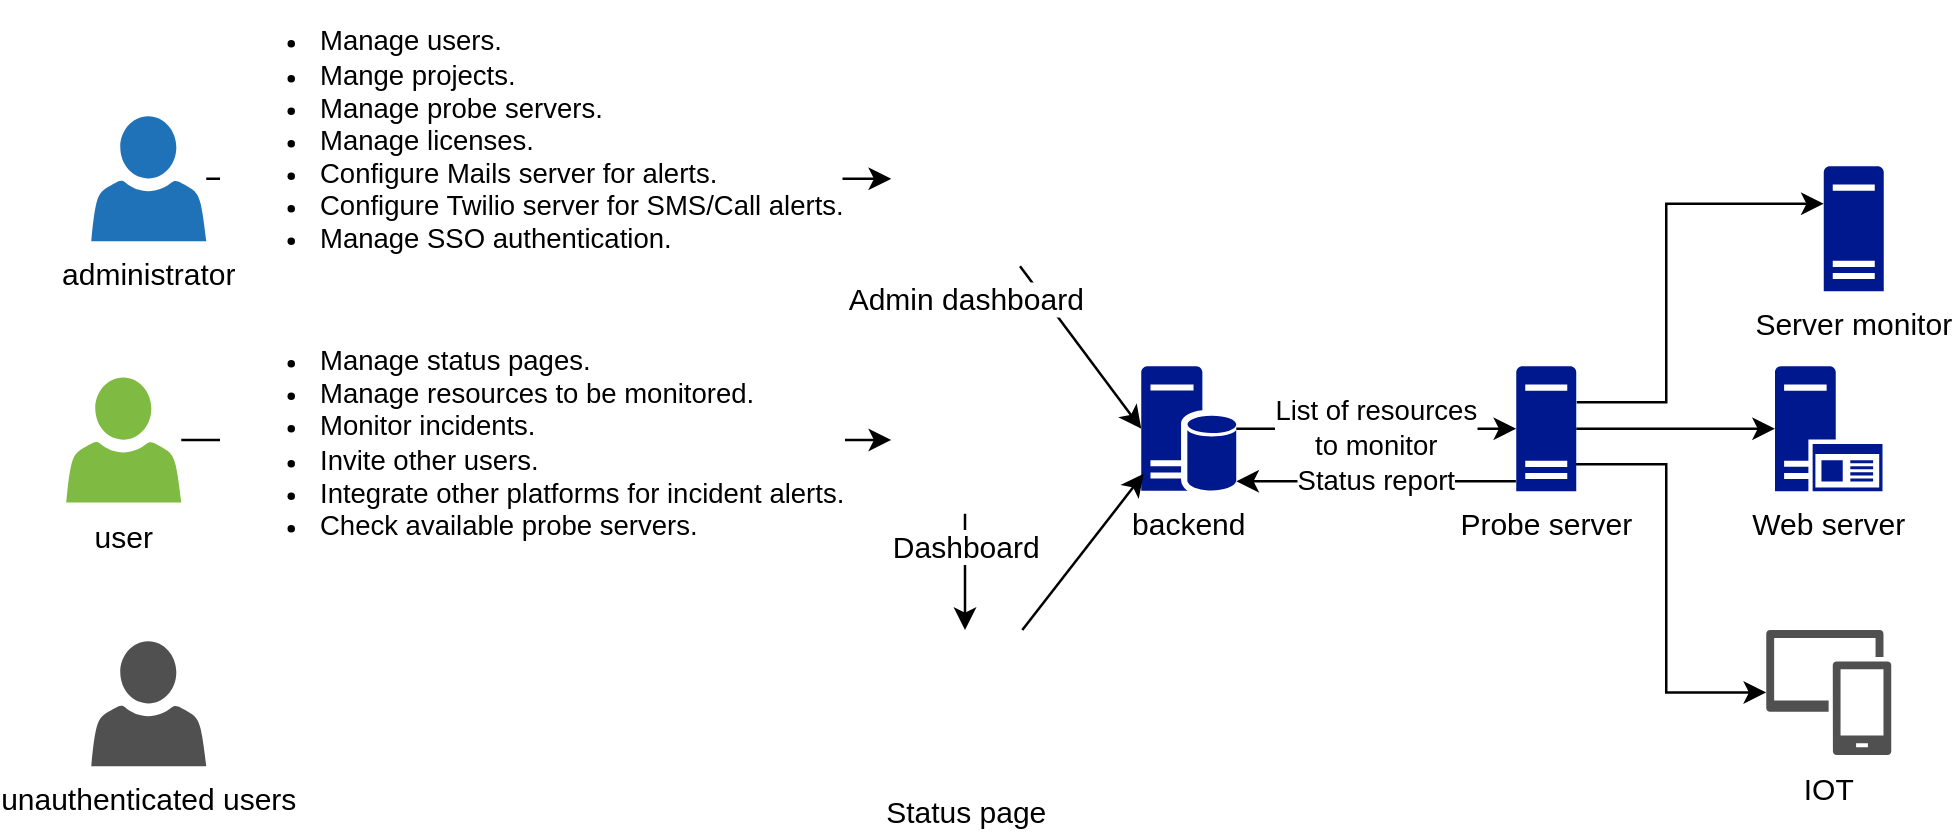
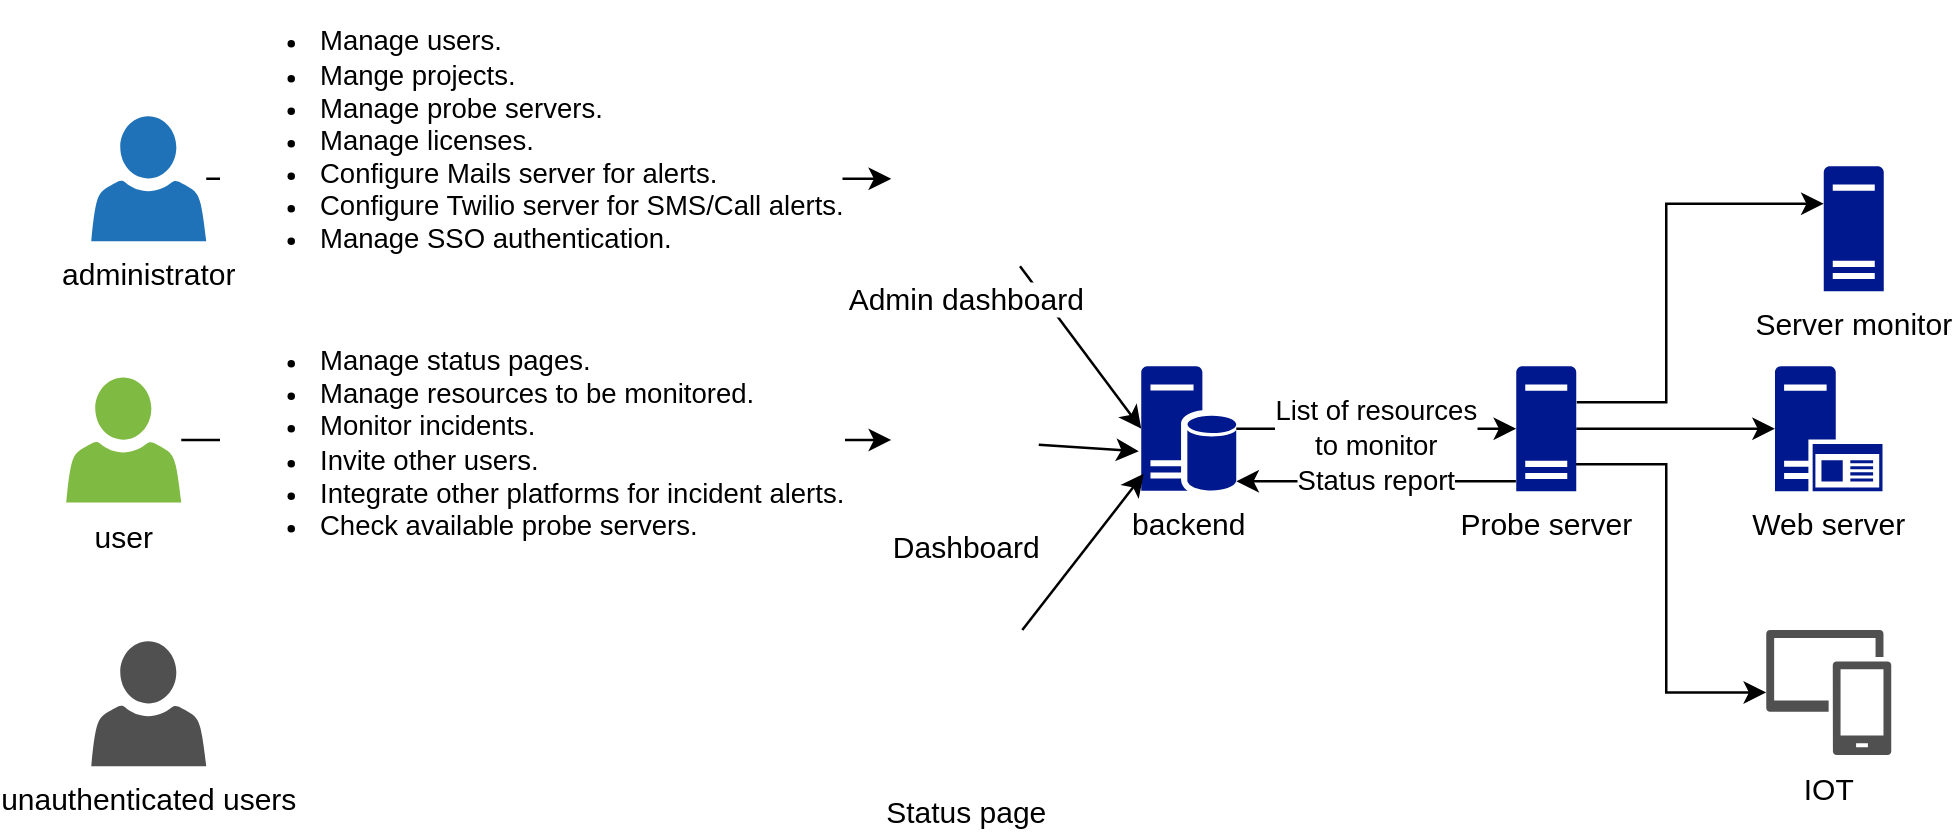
- <mxCell id="20" style="edgeStyle=none;rounded=0;orthogonalLoop=1;jettySize=auto;html=1;startArrow=none;startFill=0;endArrow=classic;endFill=1;" edge="1" parent="1" source="21" target="23"><mxGeometry relative="1" as="geometry" /></mxCell>
+ <mxCell id="20" style="edgeStyle=none;rounded=0;orthogonalLoop=1;jettySize=auto;html=1;entryX=-0.026;entryY=0.68;entryDx=0;entryDy=0;entryPerimeter=0;startArrow=none;startFill=0;endArrow=classic;endFill=1;" edge="1" parent="1" source="21" target="9"><mxGeometry relative="1" as="geometry" /></mxCell>
